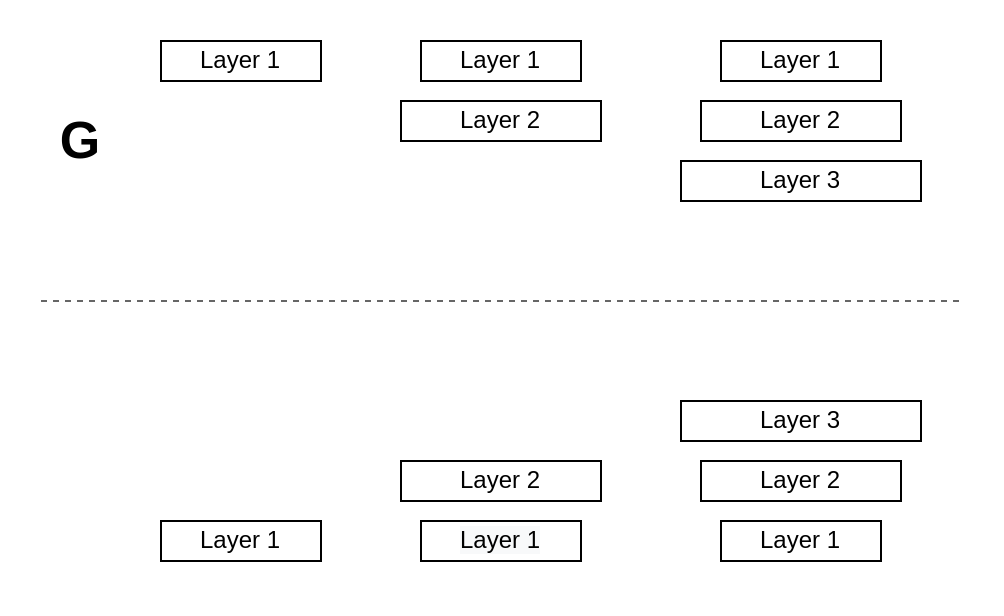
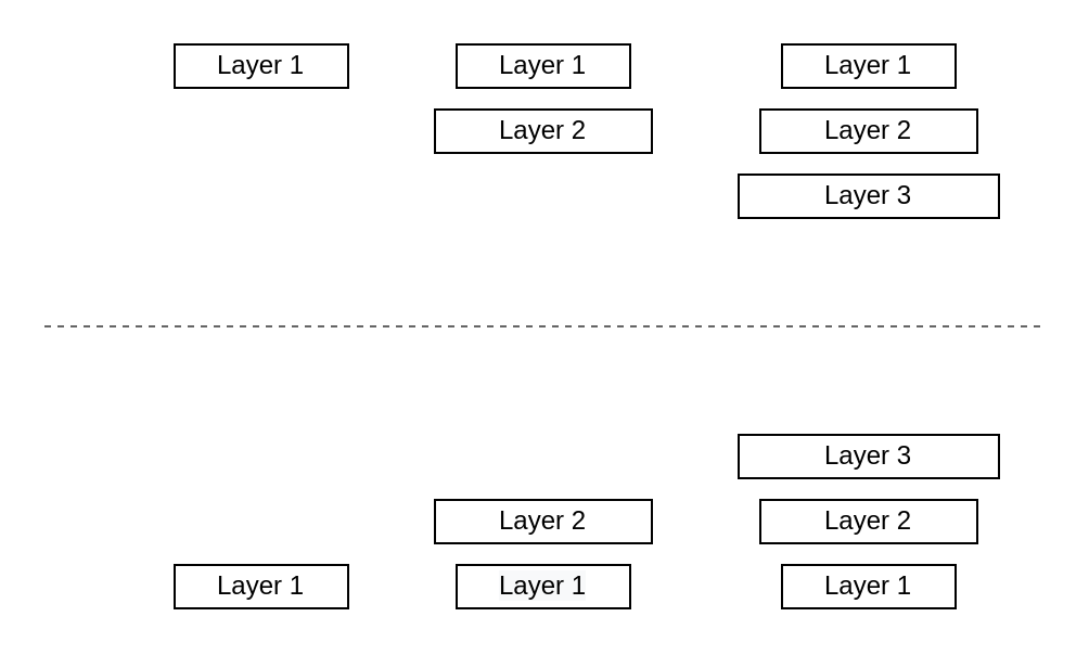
- <mxCell id="15" value="&lt;b&gt;&lt;font style=&quot;font-size: 26px&quot;&gt;G&lt;/font&gt;&lt;/b&gt;" style="text;html=1;strokeColor=none;fillColor=none;align=center;verticalAlign=middle;whiteSpace=wrap;rounded=0;" vertex="1" parent="1"><mxGeometry x="20" y="60" width="40" height="20" as="geometry" /></mxCell>
